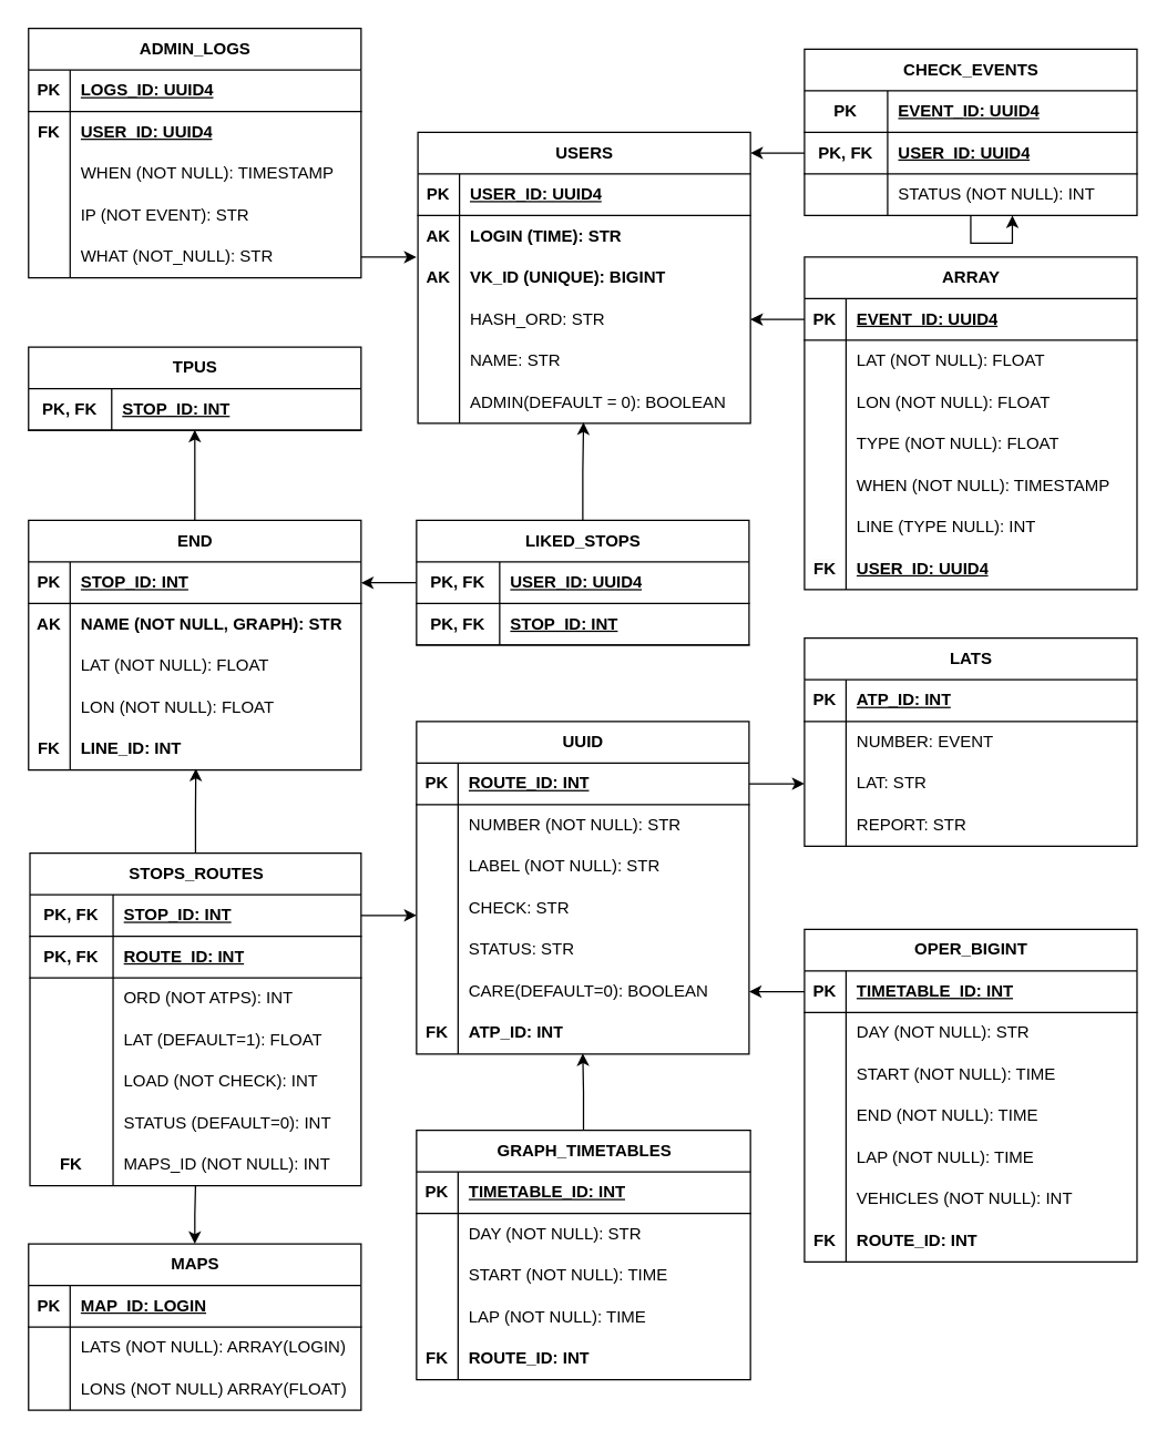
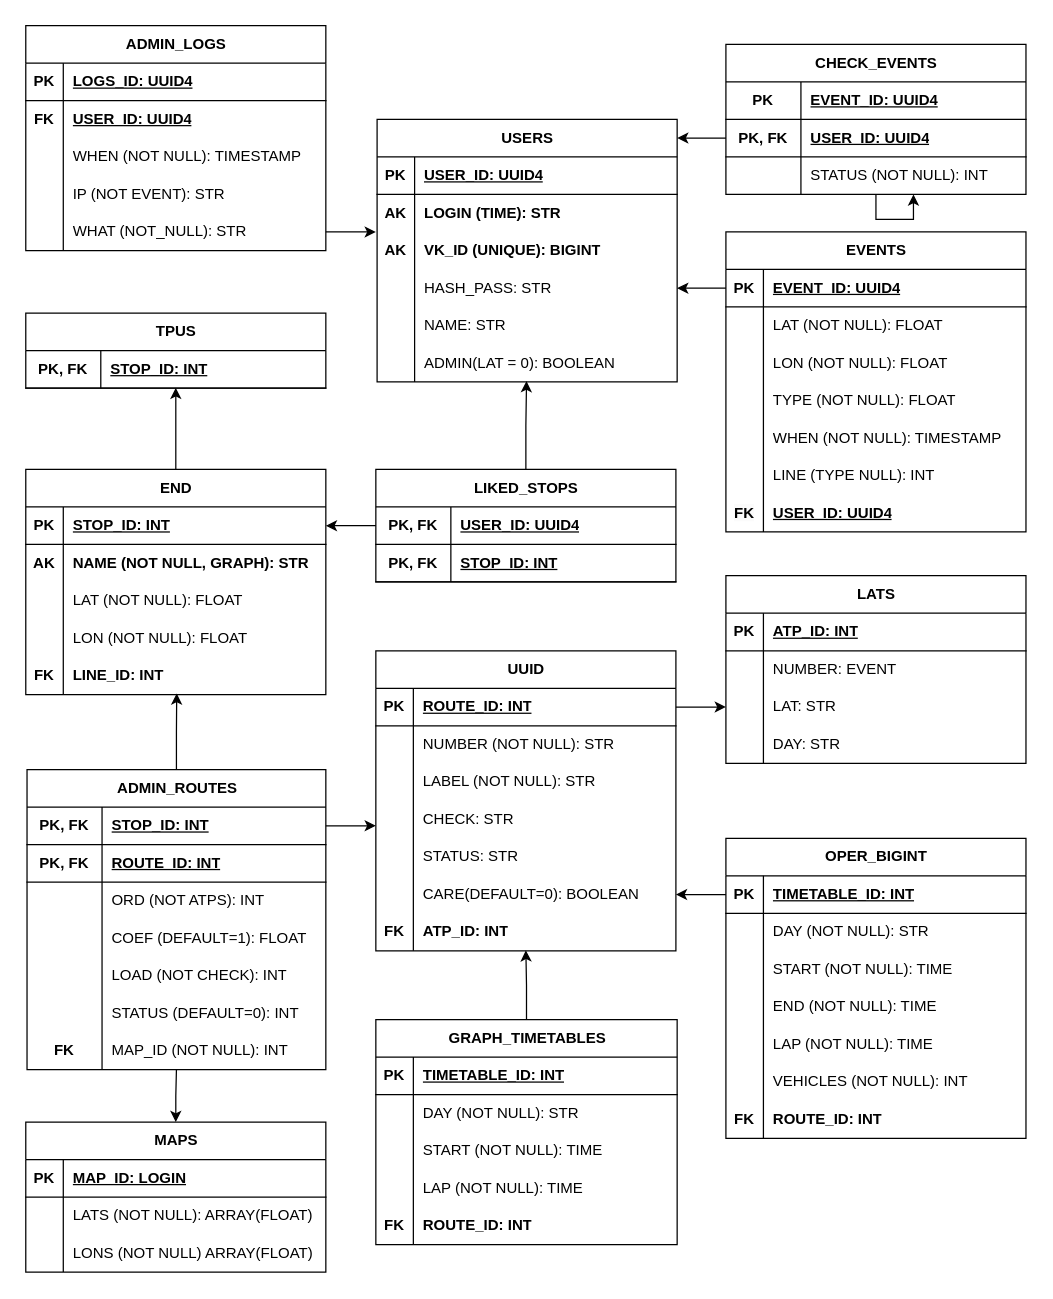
- <mxCell id="83" value="ARRAY" style="shape=table;startSize=30;container=1;collapsible=1;childLayout=tableLayout;fixedRows=1;rowLines=0;fontStyle=1;align=center;resizeLast=1;html=1;fontFamily=Helvetica;" parent="1" vertex="1"><mxGeometry x="580" y="185" width="240" height="240" as="geometry" /></mxCell>
+ <mxCell id="83" value="EVENTS" style="shape=table;startSize=30;container=1;collapsible=1;childLayout=tableLayout;fixedRows=1;rowLines=0;fontStyle=1;align=center;resizeLast=1;html=1;fontFamily=Helvetica;" parent="1" vertex="1"><mxGeometry x="580" y="185" width="240" height="240" as="geometry" /></mxCell>
- <mxCell id="30" value="HASH_ORD: STR" style="shape=partialRectangle;connectable=0;fillColor=none;top=0;left=0;bottom=0;right=0;align=left;spacingLeft=6;overflow=hidden;whiteSpace=wrap;html=1;fontFamily=Helvetica;" parent="28" vertex="1"><mxGeometry x="30" width="210" height="30" as="geometry"><mxRectangle width="210" height="30" as="alternateBounds" /></mxGeometry></mxCell>
+ <mxCell id="30" value="HASH_PASS: STR" style="shape=partialRectangle;connectable=0;fillColor=none;top=0;left=0;bottom=0;right=0;align=left;spacingLeft=6;overflow=hidden;whiteSpace=wrap;html=1;fontFamily=Helvetica;" parent="28" vertex="1"><mxGeometry x="30" width="210" height="30" as="geometry"><mxRectangle width="210" height="30" as="alternateBounds" /></mxGeometry></mxCell>
- <mxCell id="36" value="ADMIN(DEFAULT = 0): BOOLEAN" style="shape=partialRectangle;connectable=0;fillColor=none;top=0;left=0;bottom=0;right=0;align=left;spacingLeft=6;overflow=hidden;whiteSpace=wrap;html=1;fontFamily=Helvetica;" parent="34" vertex="1"><mxGeometry x="30" width="210" height="30" as="geometry"><mxRectangle width="210" height="30" as="alternateBounds" /></mxGeometry></mxCell>
+ <mxCell id="36" value="ADMIN(LAT = 0): BOOLEAN" style="shape=partialRectangle;connectable=0;fillColor=none;top=0;left=0;bottom=0;right=0;align=left;spacingLeft=6;overflow=hidden;whiteSpace=wrap;html=1;fontFamily=Helvetica;" parent="34" vertex="1"><mxGeometry x="30" width="210" height="30" as="geometry"><mxRectangle width="210" height="30" as="alternateBounds" /></mxGeometry></mxCell>
- <mxCell id="78" value="REPORT: STR" style="shape=partialRectangle;connectable=0;fillColor=none;top=0;left=0;bottom=0;right=0;align=left;spacingLeft=6;overflow=hidden;whiteSpace=wrap;html=1;fontFamily=Helvetica;" parent="76" vertex="1"><mxGeometry x="30" width="210" height="30" as="geometry"><mxRectangle width="210" height="30" as="alternateBounds" /></mxGeometry></mxCell>
+ <mxCell id="78" value="DAY: STR" style="shape=partialRectangle;connectable=0;fillColor=none;top=0;left=0;bottom=0;right=0;align=left;spacingLeft=6;overflow=hidden;whiteSpace=wrap;html=1;fontFamily=Helvetica;" parent="76" vertex="1"><mxGeometry x="30" width="210" height="30" as="geometry"><mxRectangle width="210" height="30" as="alternateBounds" /></mxGeometry></mxCell>
- <mxCell id="133" value="STOPS_ROUTES" style="shape=table;startSize=30;container=1;collapsible=1;childLayout=tableLayout;fixedRows=1;rowLines=0;fontStyle=1;align=center;resizeLast=1;html=1;fontFamily=Helvetica;" parent="1" vertex="1"><mxGeometry x="21" y="615" width="239" height="240" as="geometry" /></mxCell>
+ <mxCell id="133" value="ADMIN_ROUTES" style="shape=table;startSize=30;container=1;collapsible=1;childLayout=tableLayout;fixedRows=1;rowLines=0;fontStyle=1;align=center;resizeLast=1;html=1;fontFamily=Helvetica;" parent="1" vertex="1"><mxGeometry x="21" y="615" width="239" height="240" as="geometry" /></mxCell>
- <mxCell id="145" value="LAT (DEFAULT=1): FLOAT" style="shape=partialRectangle;connectable=0;fillColor=none;top=0;left=0;bottom=0;right=0;align=left;spacingLeft=6;overflow=hidden;whiteSpace=wrap;html=1;fontFamily=Helvetica;" parent="143" vertex="1"><mxGeometry x="60" width="179" height="30" as="geometry"><mxRectangle width="179" height="30" as="alternateBounds" /></mxGeometry></mxCell>
+ <mxCell id="145" value="COEF (DEFAULT=1): FLOAT" style="shape=partialRectangle;connectable=0;fillColor=none;top=0;left=0;bottom=0;right=0;align=left;spacingLeft=6;overflow=hidden;whiteSpace=wrap;html=1;fontFamily=Helvetica;" parent="143" vertex="1"><mxGeometry x="60" width="179" height="30" as="geometry"><mxRectangle width="179" height="30" as="alternateBounds" /></mxGeometry></mxCell>
- <mxCell id="154" value="MAPS_ID (NOT NULL): INT" style="shape=partialRectangle;connectable=0;fillColor=none;top=0;left=0;bottom=0;right=0;align=left;spacingLeft=6;overflow=hidden;whiteSpace=wrap;html=1;fontFamily=Helvetica;" parent="152" vertex="1"><mxGeometry x="60" width="179" height="30" as="geometry"><mxRectangle width="179" height="30" as="alternateBounds" /></mxGeometry></mxCell>
+ <mxCell id="154" value="MAP_ID (NOT NULL): INT" style="shape=partialRectangle;connectable=0;fillColor=none;top=0;left=0;bottom=0;right=0;align=left;spacingLeft=6;overflow=hidden;whiteSpace=wrap;html=1;fontFamily=Helvetica;" parent="152" vertex="1"><mxGeometry x="60" width="179" height="30" as="geometry"><mxRectangle width="179" height="30" as="alternateBounds" /></mxGeometry></mxCell>
- <mxCell id="161" value="LATS (NOT NULL): ARRAY(LOGIN)" style="shape=partialRectangle;connectable=0;fillColor=none;top=0;left=0;bottom=0;right=0;align=left;spacingLeft=6;overflow=hidden;whiteSpace=wrap;html=1;fontStyle=0;fontFamily=Helvetica;" parent="159" vertex="1"><mxGeometry x="30" width="210" height="30" as="geometry"><mxRectangle width="210" height="30" as="alternateBounds" /></mxGeometry></mxCell>
+ <mxCell id="161" value="LATS (NOT NULL): ARRAY(FLOAT)" style="shape=partialRectangle;connectable=0;fillColor=none;top=0;left=0;bottom=0;right=0;align=left;spacingLeft=6;overflow=hidden;whiteSpace=wrap;html=1;fontStyle=0;fontFamily=Helvetica;" parent="159" vertex="1"><mxGeometry x="30" width="210" height="30" as="geometry"><mxRectangle width="210" height="30" as="alternateBounds" /></mxGeometry></mxCell>
